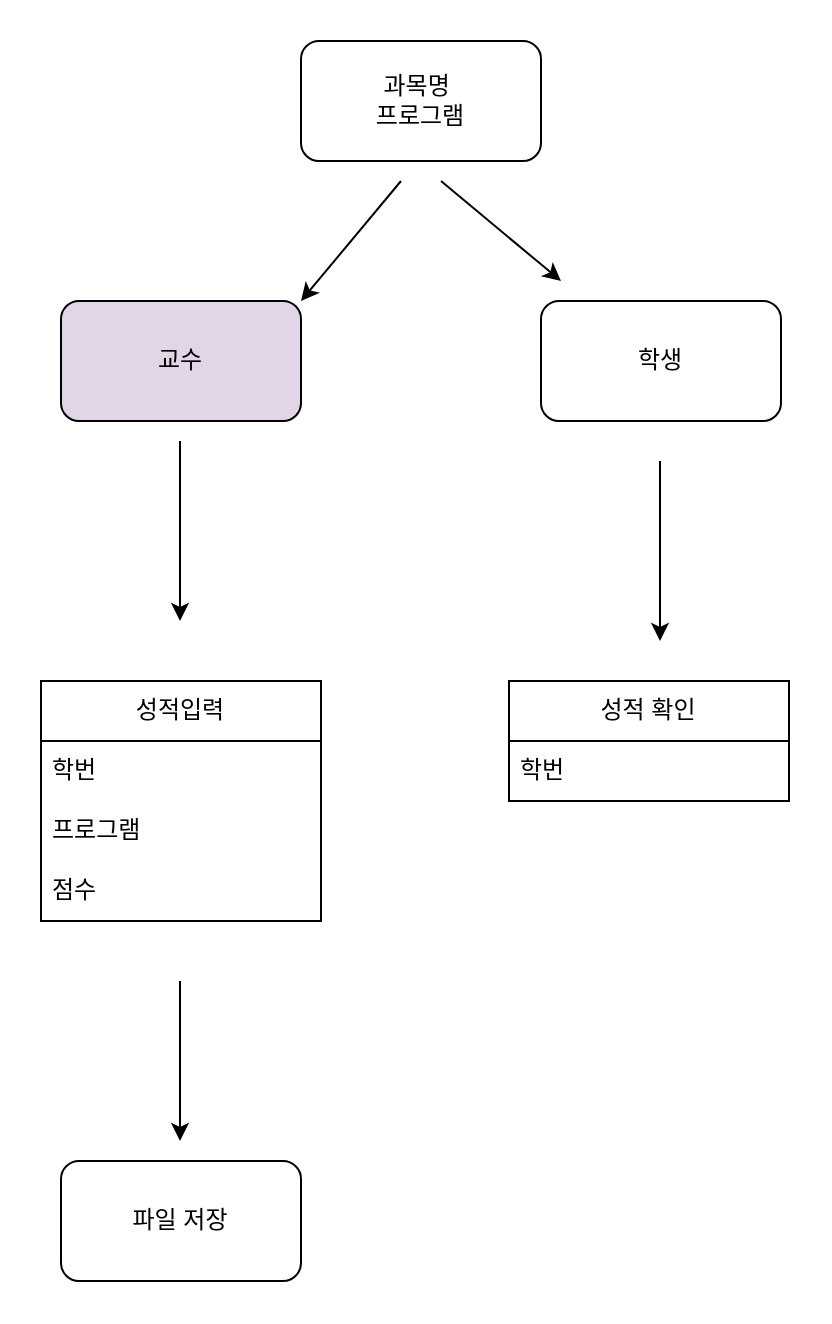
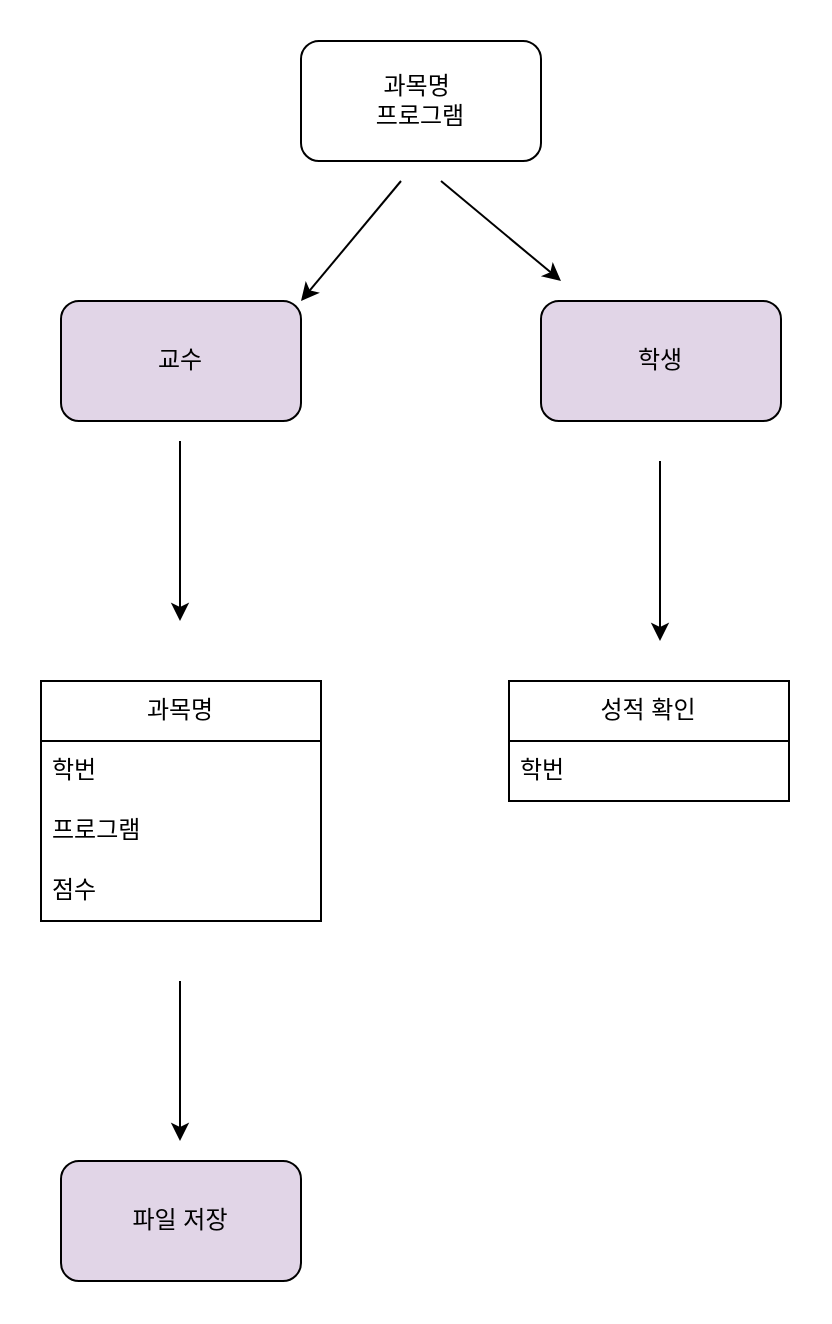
- <mxCell id="3" value="학생" style="rounded=1;whiteSpace=wrap;html=1;" vertex="1" parent="1"><mxGeometry x="270" y="150" width="120" height="60" as="geometry" /></mxCell>
+ <mxCell id="3" value="학생" style="rounded=1;whiteSpace=wrap;html=1;fillColor=#e1d5e7;" vertex="1" parent="1"><mxGeometry x="270" y="150" width="120" height="60" as="geometry" /></mxCell>
- <mxCell id="8" value="성적입력" style="swimlane;fontStyle=0;childLayout=stackLayout;horizontal=1;startSize=30;horizontalStack=0;resizeParent=1;resizeParentMax=0;resizeLast=0;collapsible=1;marginBottom=0;whiteSpace=wrap;html=1;" vertex="1" parent="1"><mxGeometry x="20" y="340" width="140" height="120" as="geometry" /></mxCell>
+ <mxCell id="8" value="과목명" style="swimlane;fontStyle=0;childLayout=stackLayout;horizontal=1;startSize=30;horizontalStack=0;resizeParent=1;resizeParentMax=0;resizeLast=0;collapsible=1;marginBottom=0;whiteSpace=wrap;html=1;" vertex="1" parent="1"><mxGeometry x="20" y="340" width="140" height="120" as="geometry" /></mxCell>
- <mxCell id="16" value="파일 저장" style="rounded=1;whiteSpace=wrap;html=1;" vertex="1" parent="1"><mxGeometry x="30" y="580" width="120" height="60" as="geometry" /></mxCell>
+ <mxCell id="16" value="파일 저장" style="rounded=1;whiteSpace=wrap;html=1;fillColor=#e1d5e7;" vertex="1" parent="1"><mxGeometry x="30" y="580" width="120" height="60" as="geometry" /></mxCell>
